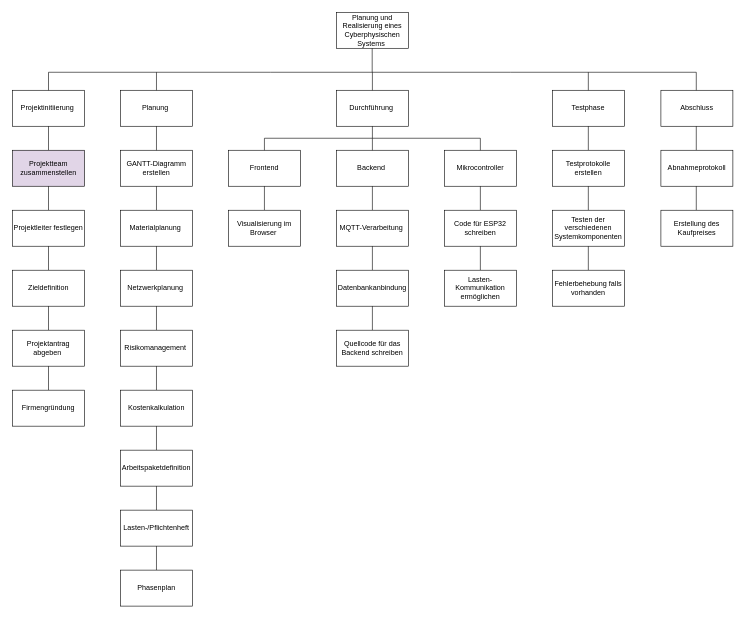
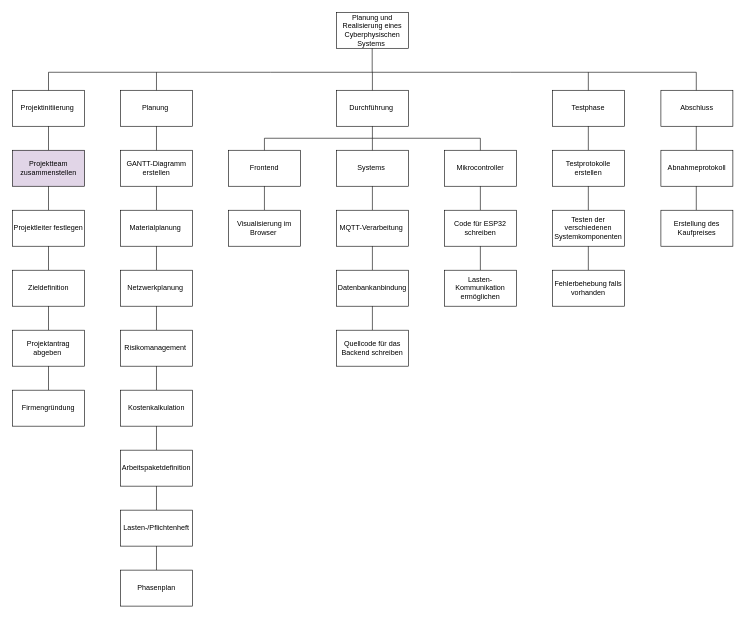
- <mxCell id="34" value="Backend&amp;nbsp;" style="rounded=0;whiteSpace=wrap;html=1;" vertex="1" parent="1"><mxGeometry x="560" y="250" width="120" height="60" as="geometry" /></mxCell>
+ <mxCell id="34" value="Systems&amp;nbsp;" style="rounded=0;whiteSpace=wrap;html=1;" vertex="1" parent="1"><mxGeometry x="560" y="250" width="120" height="60" as="geometry" /></mxCell>
